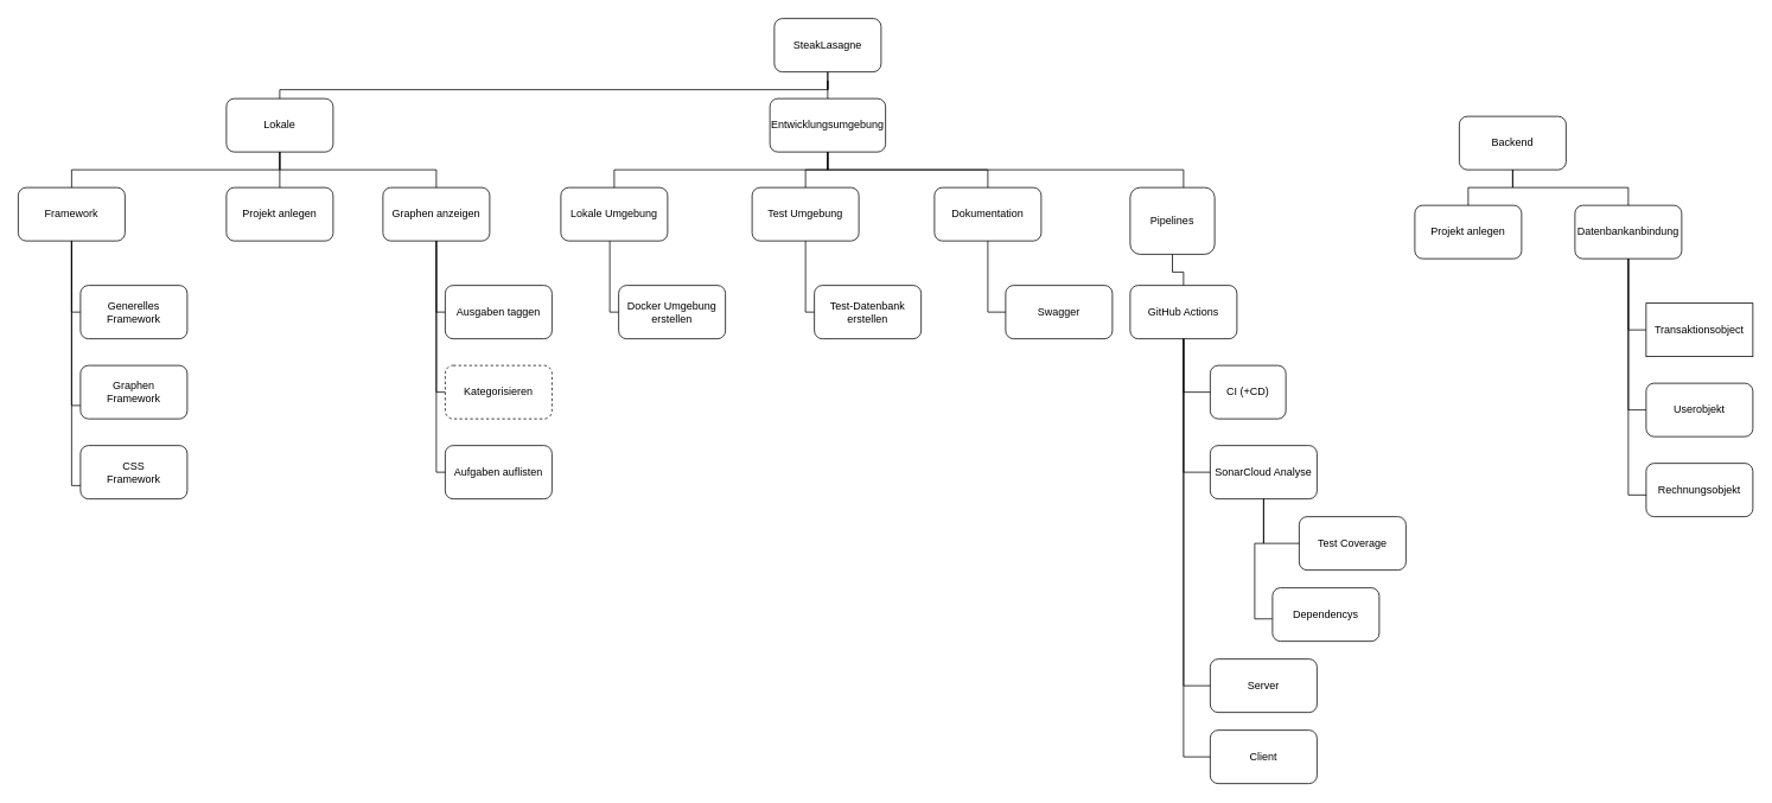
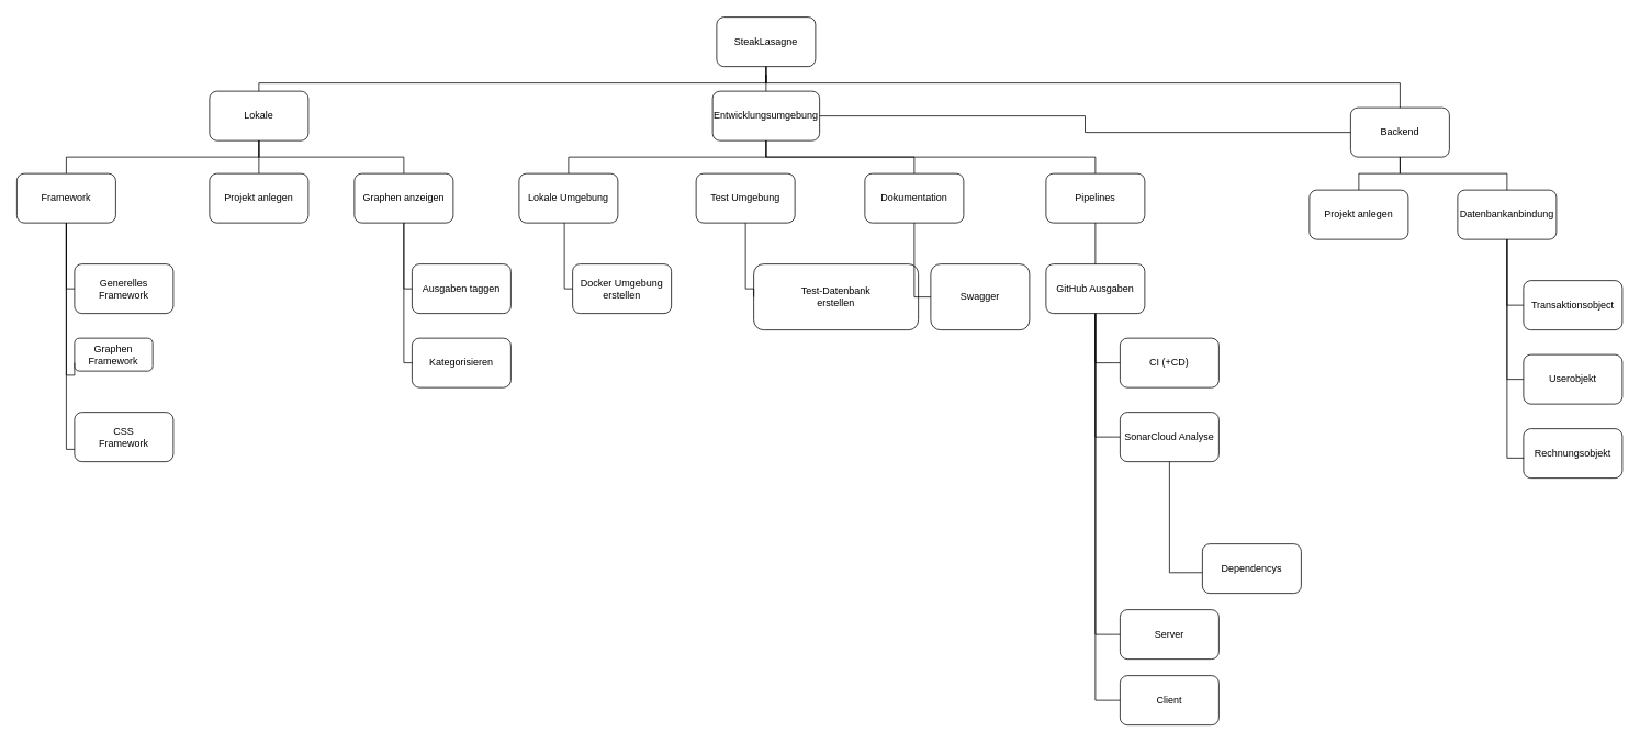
+ <mxCell id="2" style="edgeStyle=orthogonalEdgeStyle;rounded=0;orthogonalLoop=1;jettySize=auto;html=1;endArrow=none;endFill=0;entryX=0.5;entryY=0;entryDx=0;entryDy=0;" edge="1" parent="1" source="5" target="12"><mxGeometry relative="1" as="geometry"><Array as="points"><mxPoint x="930" y="100" /><mxPoint x="1700" y="100" /></Array></mxGeometry></mxCell>
- <mxCell id="21" style="edgeStyle=orthogonalEdgeStyle;rounded=0;orthogonalLoop=1;jettySize=auto;html=1;entryX=0.5;entryY=0;entryDx=0;entryDy=0;endArrow=none;endFill=0;" edge="1" parent="1" source="24" target="28"><mxGeometry relative="1" as="geometry" /></mxCell>
+ <mxCell id="21" style="edgeStyle=orthogonalEdgeStyle;rounded=0;orthogonalLoop=1;jettySize=auto;html=1;endArrow=none;endFill=0;" edge="1" parent="1" source="24" target="12"><mxGeometry relative="1" as="geometry" /></mxCell>
- <mxCell id="51" value="Pipelines" style="whiteSpace=wrap;html=1;fillColor=none;rounded=1;" vertex="1" parent="1"><mxGeometry x="1270" y="210" width="95" height="75" as="geometry" /></mxCell>
+ <mxCell id="51" value="Pipelines" style="whiteSpace=wrap;html=1;fillColor=none;rounded=1;" vertex="1" parent="1"><mxGeometry x="1270" y="210" width="120" height="60" as="geometry" /></mxCell>
- <mxCell id="30" value="Test-Datenbank&lt;br&gt;erstellen" style="whiteSpace=wrap;html=1;fillColor=none;rounded=1;" vertex="1" parent="1"><mxGeometry x="915" y="320" width="120" height="60" as="geometry" /></mxCell>
+ <mxCell id="30" value="Test-Datenbank&lt;br&gt;erstellen" style="whiteSpace=wrap;html=1;fillColor=none;rounded=1;" vertex="1" parent="1"><mxGeometry x="915" y="320" width="200" height="80" as="geometry" /></mxCell>
- <mxCell id="39" value="Swagger" style="whiteSpace=wrap;html=1;fillColor=none;rounded=1;" vertex="1" parent="1"><mxGeometry x="1130" y="320" width="120" height="60" as="geometry" /></mxCell>
+ <mxCell id="39" value="Swagger" style="whiteSpace=wrap;html=1;fillColor=none;rounded=1;" vertex="1" parent="1"><mxGeometry x="1130" y="320" width="120" height="80" as="geometry" /></mxCell>
- <mxCell id="55" value="GitHub Actions" style="whiteSpace=wrap;html=1;fillColor=none;rounded=1;" vertex="1" parent="1"><mxGeometry x="1270" y="320" width="120" height="60" as="geometry" /></mxCell>
+ <mxCell id="55" value="GitHub Ausgaben" style="whiteSpace=wrap;html=1;fillColor=none;rounded=1;" vertex="1" parent="1"><mxGeometry x="1270" y="320" width="120" height="60" as="geometry" /></mxCell>
- <mxCell id="40" value="Transaktionsobject" style="whiteSpace=wrap;html=1;fillColor=none;rounded=0;" vertex="1" parent="1"><mxGeometry x="1850" y="340" width="120" height="60" as="geometry" /></mxCell>
+ <mxCell id="40" value="Transaktionsobject" style="whiteSpace=wrap;html=1;fillColor=none;rounded=1;" vertex="1" parent="1"><mxGeometry x="1850" y="340" width="120" height="60" as="geometry" /></mxCell>
- <mxCell id="18" value="Graphen&lt;br&gt;Framework" style="whiteSpace=wrap;html=1;fillColor=none;rounded=1;" vertex="1" parent="1"><mxGeometry x="90" y="410" width="120" height="60" as="geometry" /></mxCell>
+ <mxCell id="18" value="Graphen&lt;br&gt;Framework" style="whiteSpace=wrap;html=1;fillColor=none;rounded=1;" vertex="1" parent="1"><mxGeometry x="90" y="410" width="95" height="40" as="geometry" /></mxCell>
- <mxCell id="48" value="Kategorisieren" style="whiteSpace=wrap;html=1;fillColor=none;rounded=1;dashed=1;" vertex="1" parent="1"><mxGeometry x="500" y="410" width="120" height="60" as="geometry" /></mxCell>
+ <mxCell id="48" value="Kategorisieren" style="whiteSpace=wrap;html=1;fillColor=none;rounded=1;" vertex="1" parent="1"><mxGeometry x="500" y="410" width="120" height="60" as="geometry" /></mxCell>
- <mxCell id="56" value="CI (+CD)" style="whiteSpace=wrap;html=1;fillColor=none;rounded=1;" vertex="1" parent="1"><mxGeometry x="1360" y="410" width="85" height="60" as="geometry" /></mxCell>
+ <mxCell id="56" value="CI (+CD)" style="whiteSpace=wrap;html=1;fillColor=none;rounded=1;" vertex="1" parent="1"><mxGeometry x="1360" y="410" width="120" height="60" as="geometry" /></mxCell>
- <mxCell id="45" style="edgeStyle=orthogonalEdgeStyle;rounded=0;orthogonalLoop=1;jettySize=auto;html=1;entryX=0;entryY=0.5;entryDx=0;entryDy=0;endArrow=none;endFill=0;" edge="1" parent="1" source="46" target="49"><mxGeometry relative="1" as="geometry"><Array as="points"><mxPoint x="490" y="530" /></Array></mxGeometry></mxCell>
- <mxCell id="49" value="Aufgaben auflisten" style="whiteSpace=wrap;html=1;fillColor=none;rounded=1;" vertex="1" parent="1"><mxGeometry x="500" y="500" width="120" height="60" as="geometry" /></mxCell>
- <mxCell id="57" value="" style="edgeStyle=orthogonalEdgeStyle;rounded=0;orthogonalLoop=1;jettySize=auto;html=1;endArrow=none;endFill=0;entryX=0;entryY=0.5;entryDx=0;entryDy=0;" edge="1" parent="1" source="59" target="60"><mxGeometry relative="1" as="geometry" /></mxCell>
- <mxCell id="60" value="Test Coverage" style="whiteSpace=wrap;html=1;fillColor=none;rounded=1;" vertex="1" parent="1"><mxGeometry x="1460" y="580" width="120" height="60" as="geometry" /></mxCell>
- <mxCell id="61" value="Dependencys" style="whiteSpace=wrap;html=1;fillColor=none;rounded=1;" vertex="1" parent="1"><mxGeometry x="1430" y="660" width="120" height="60" as="geometry" /></mxCell>
+ <mxCell id="61" value="Dependencys" style="whiteSpace=wrap;html=1;fillColor=none;rounded=1;" vertex="1" parent="1"><mxGeometry x="1460" y="660" width="120" height="60" as="geometry" /></mxCell>
